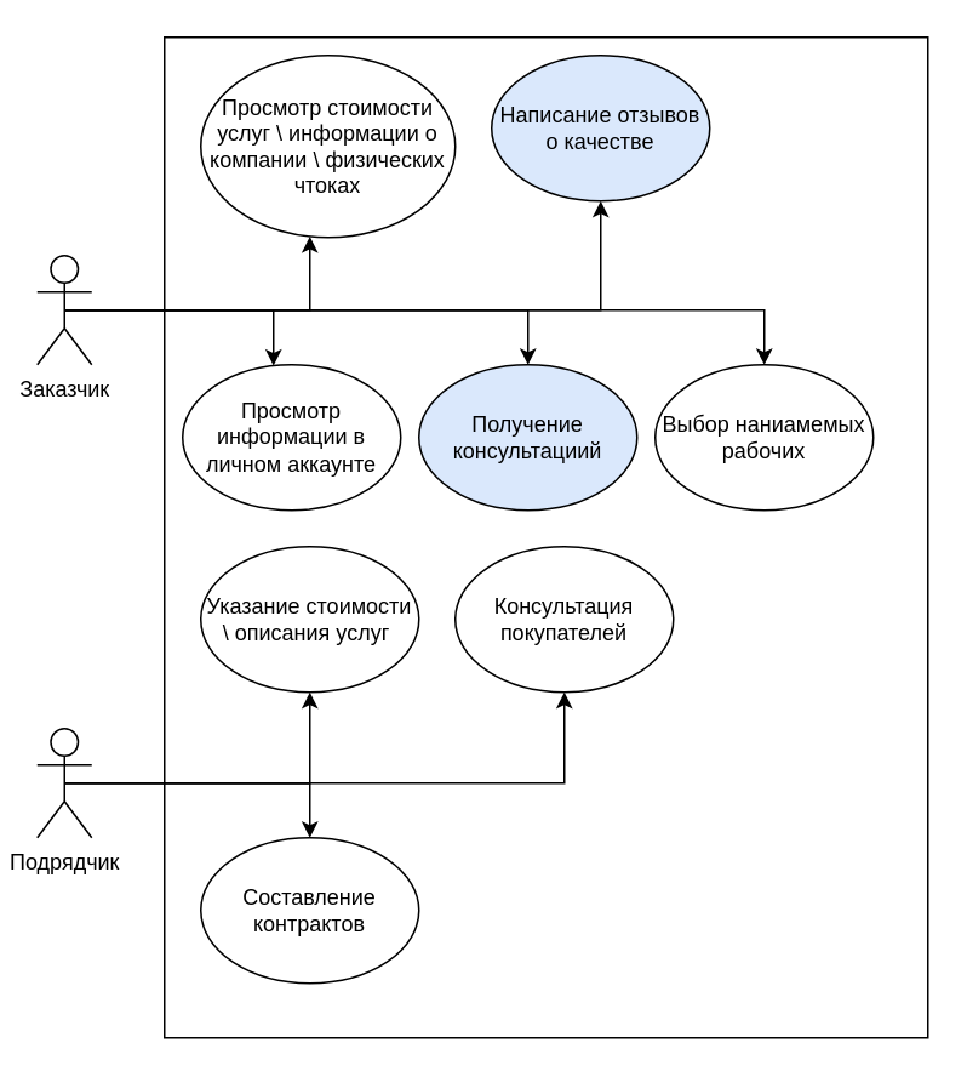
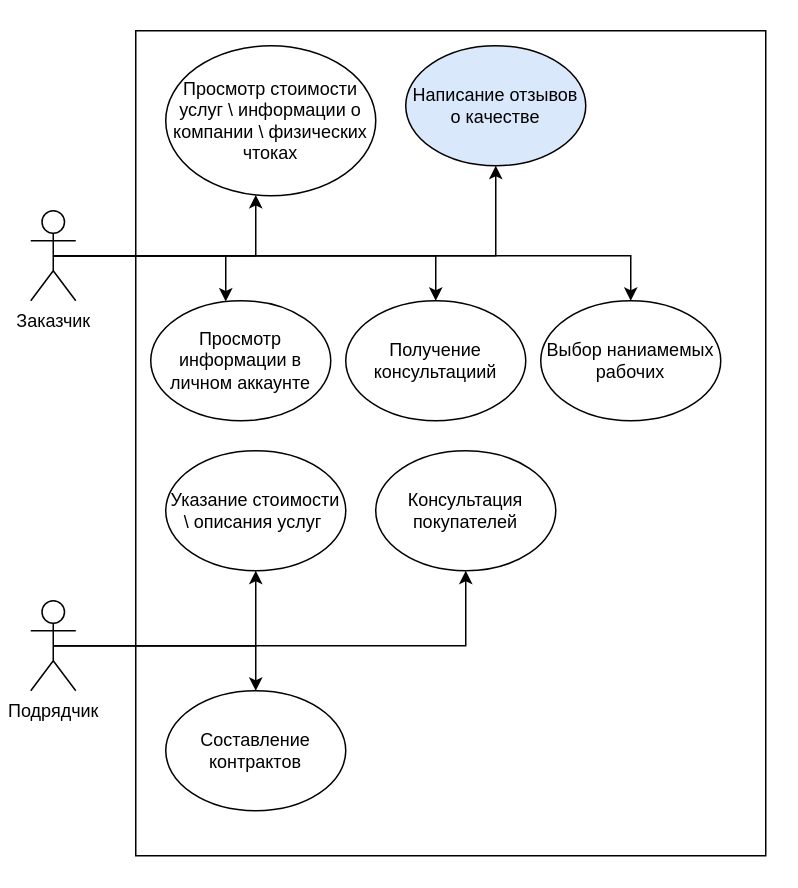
- <mxCell id="19" value="Получение консультациий" style="ellipse;whiteSpace=wrap;html=1;fillColor=#dae8fc;" vertex="1" parent="1"><mxGeometry x="230" y="200" width="120" height="80" as="geometry" /></mxCell>
+ <mxCell id="19" value="Получение консультациий" style="ellipse;whiteSpace=wrap;html=1;" vertex="1" parent="1"><mxGeometry x="230" y="200" width="120" height="80" as="geometry" /></mxCell>
